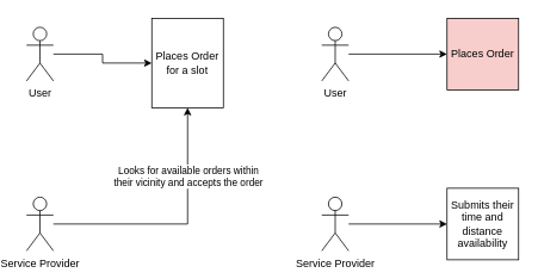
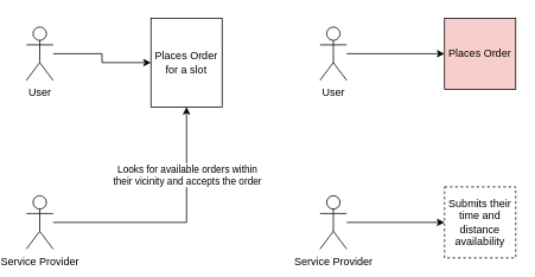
- <mxCell id="8" value="Submits their time and distance availability" style="whiteSpace=wrap;html=1;aspect=fixed;" vertex="1" parent="1"><mxGeometry x="490" y="210" width="80" height="80" as="geometry" /></mxCell>
+ <mxCell id="8" value="Submits their time and distance availability" style="whiteSpace=wrap;html=1;aspect=fixed;dashed=1;" vertex="1" parent="1"><mxGeometry x="490" y="210" width="80" height="80" as="geometry" /></mxCell>
